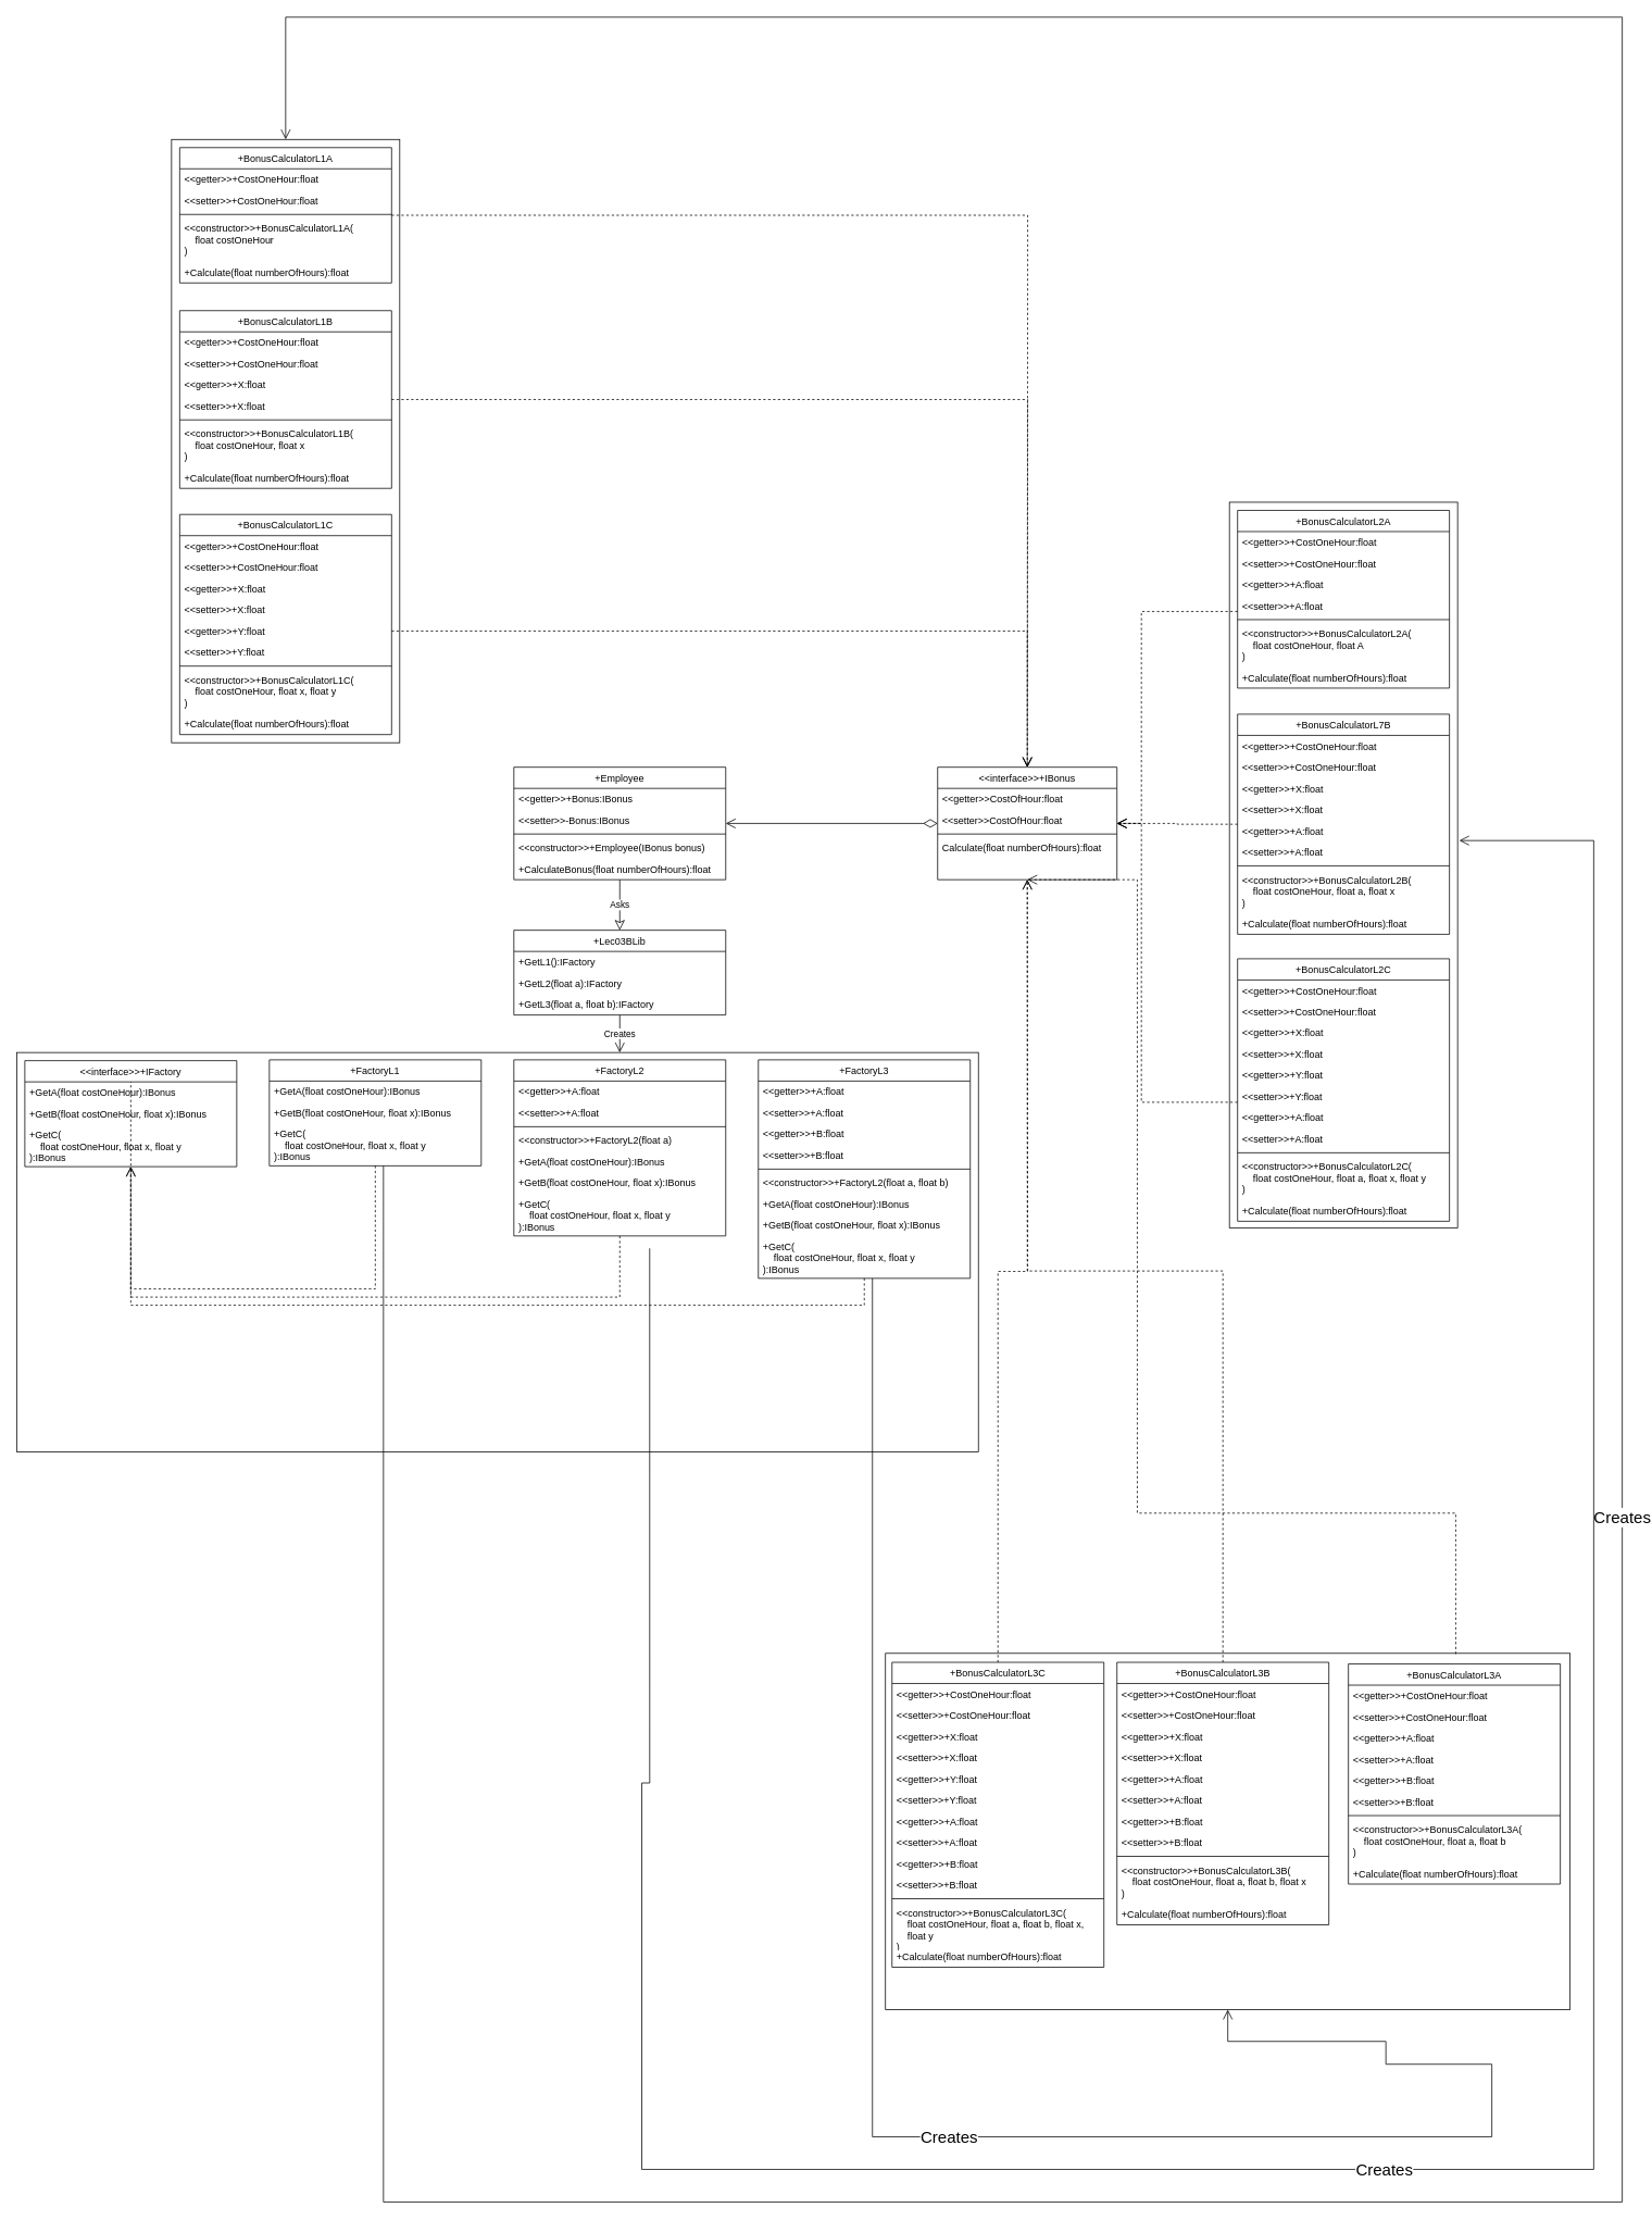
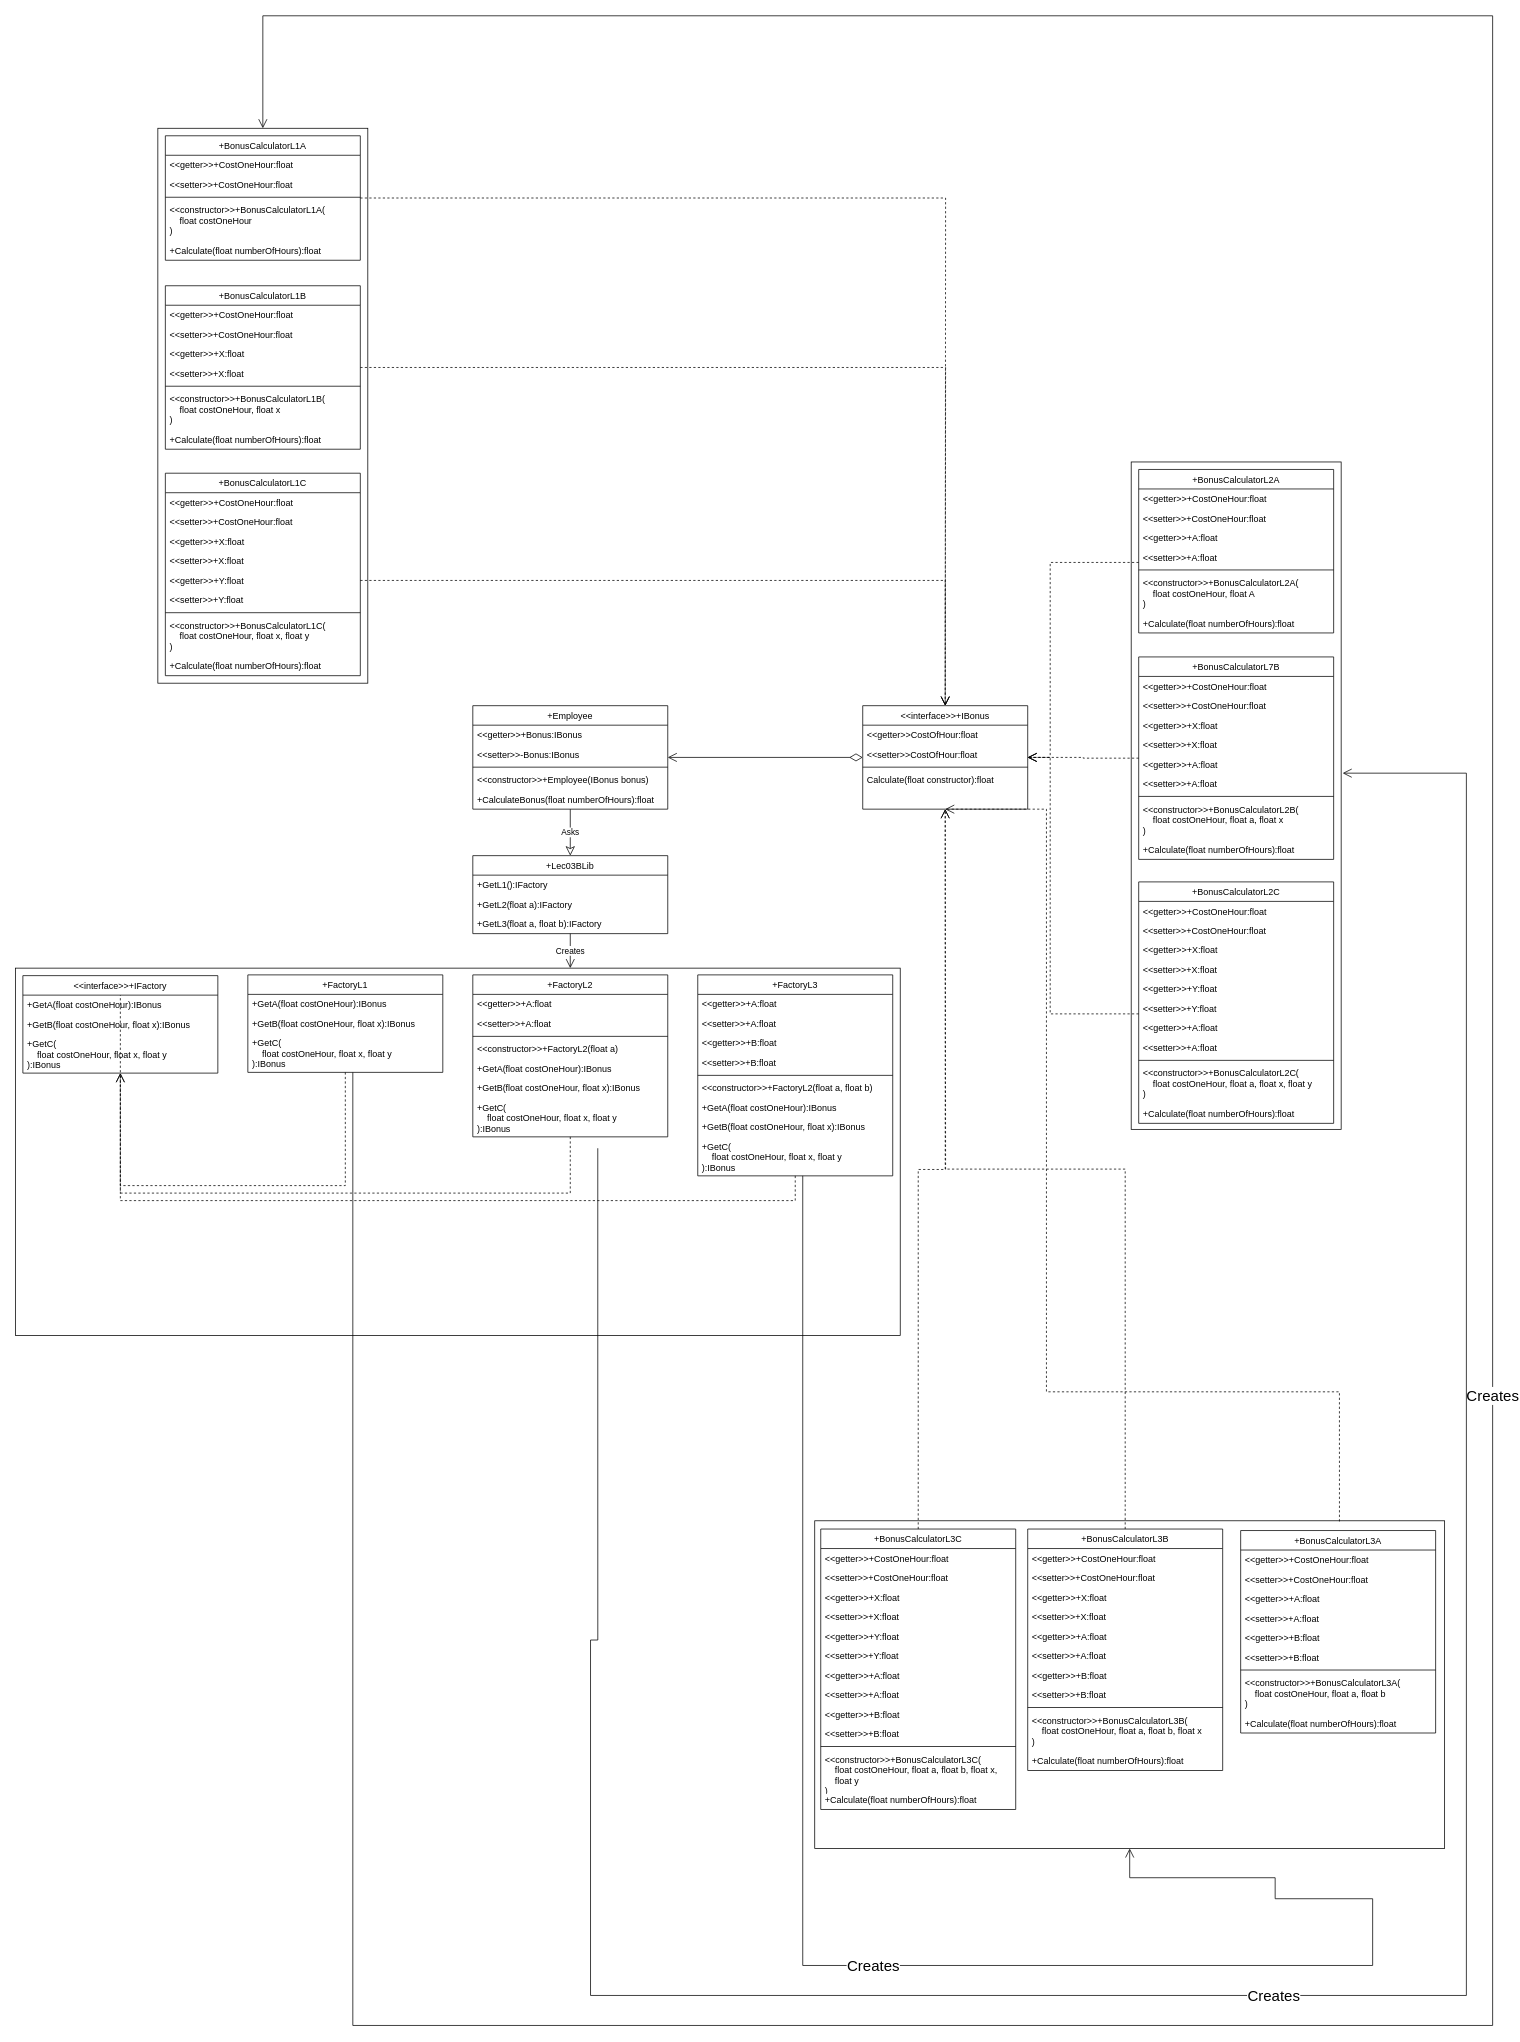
- <mxCell id="15" value="Calculate(float numberOfHours):float" style="text;align=left;verticalAlign=top;spacingLeft=4;spacingRight=4;overflow=hidden;rotatable=0;points=[[0,0.5],[1,0.5]];portConstraint=eastwest;" parent="11" vertex="1"><mxGeometry y="86" width="220" height="26" as="geometry" /></mxCell>
+ <mxCell id="15" value="Calculate(float constructor):float" style="text;align=left;verticalAlign=top;spacingLeft=4;spacingRight=4;overflow=hidden;rotatable=0;points=[[0,0.5],[1,0.5]];portConstraint=eastwest;" parent="11" vertex="1"><mxGeometry y="86" width="220" height="26" as="geometry" /></mxCell>
